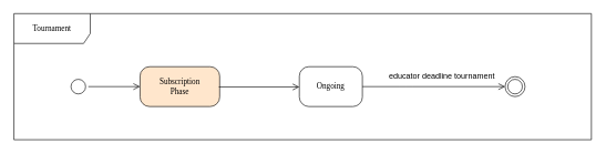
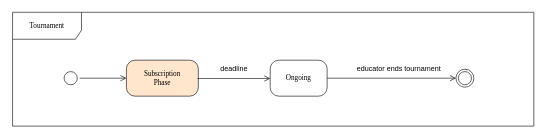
+ <mxCell id="10" value="deadline" style="text;html=1;strokeColor=none;fillColor=none;align=center;verticalAlign=middle;whiteSpace=wrap;rounded=0;labelBackgroundColor=none;" parent="1" vertex="1"><mxGeometry x="360" y="100" width="60" height="30" as="geometry" /></mxCell>
- <mxCell id="11" value="educator deadline tournament" style="text;html=1;strokeColor=none;fillColor=none;align=center;verticalAlign=middle;whiteSpace=wrap;rounded=0;labelBackgroundColor=none;" parent="1" vertex="1"><mxGeometry x="580" y="85" width="170" height="60" as="geometry" /></mxCell>
+ <mxCell id="11" value="educator ends tournament" style="text;html=1;strokeColor=none;fillColor=none;align=center;verticalAlign=middle;whiteSpace=wrap;rounded=0;labelBackgroundColor=none;" parent="1" vertex="1"><mxGeometry x="580" y="85" width="170" height="60" as="geometry" /></mxCell>
